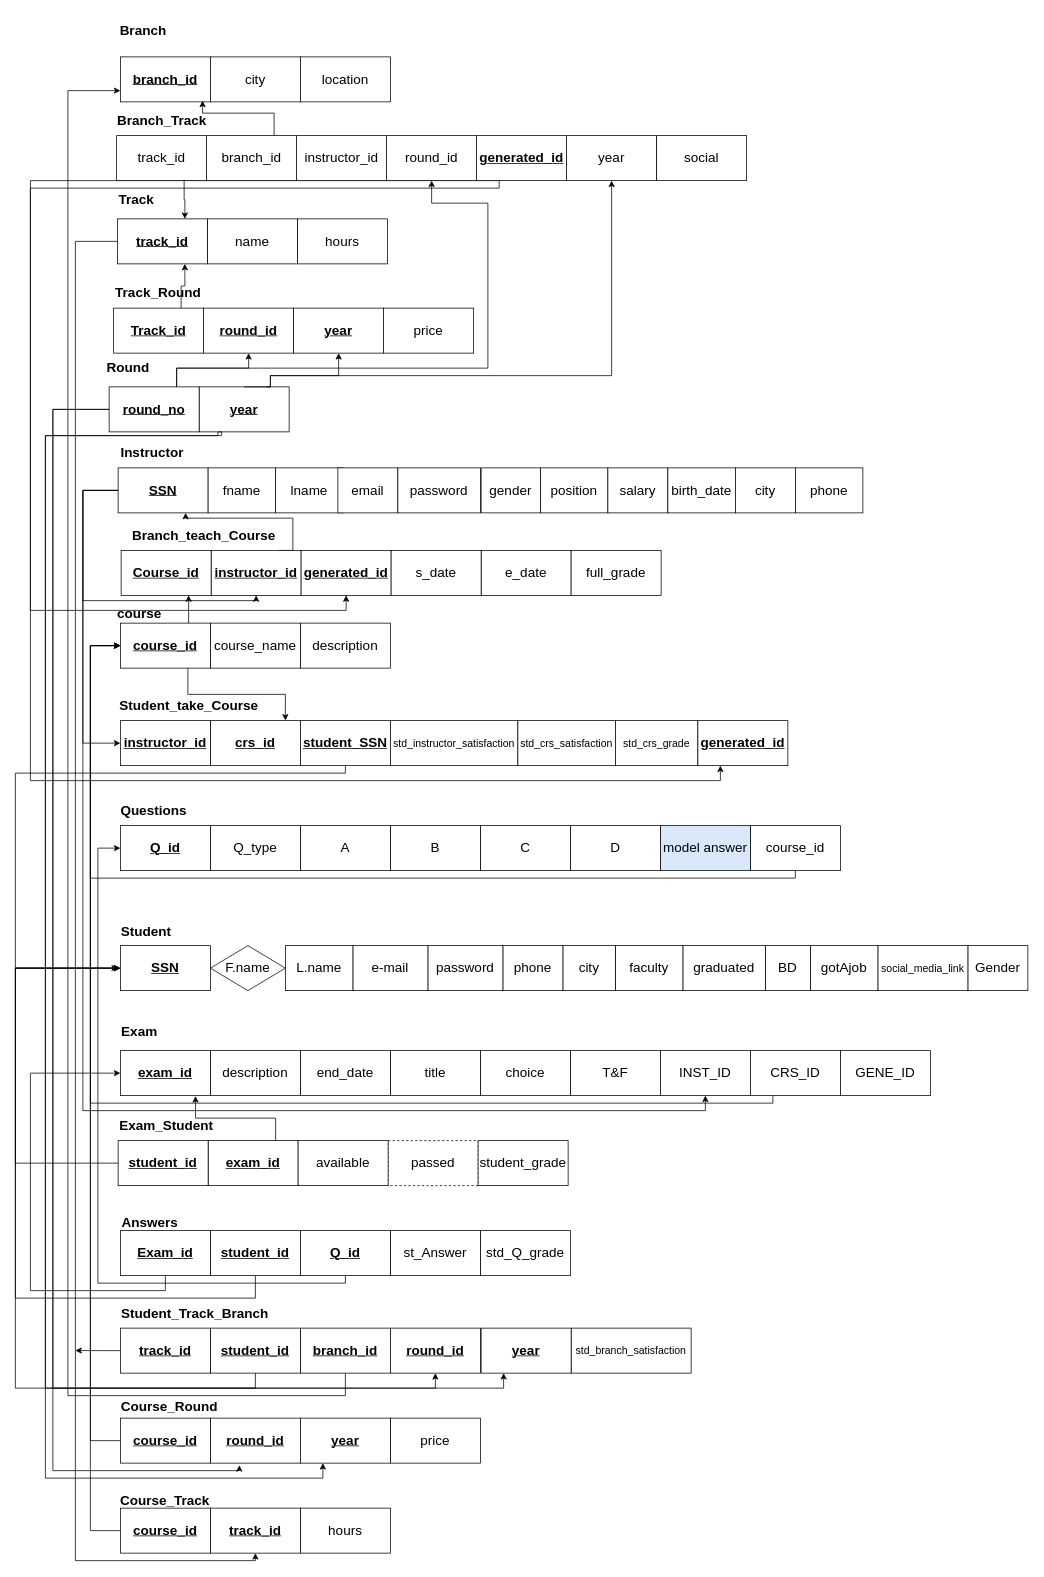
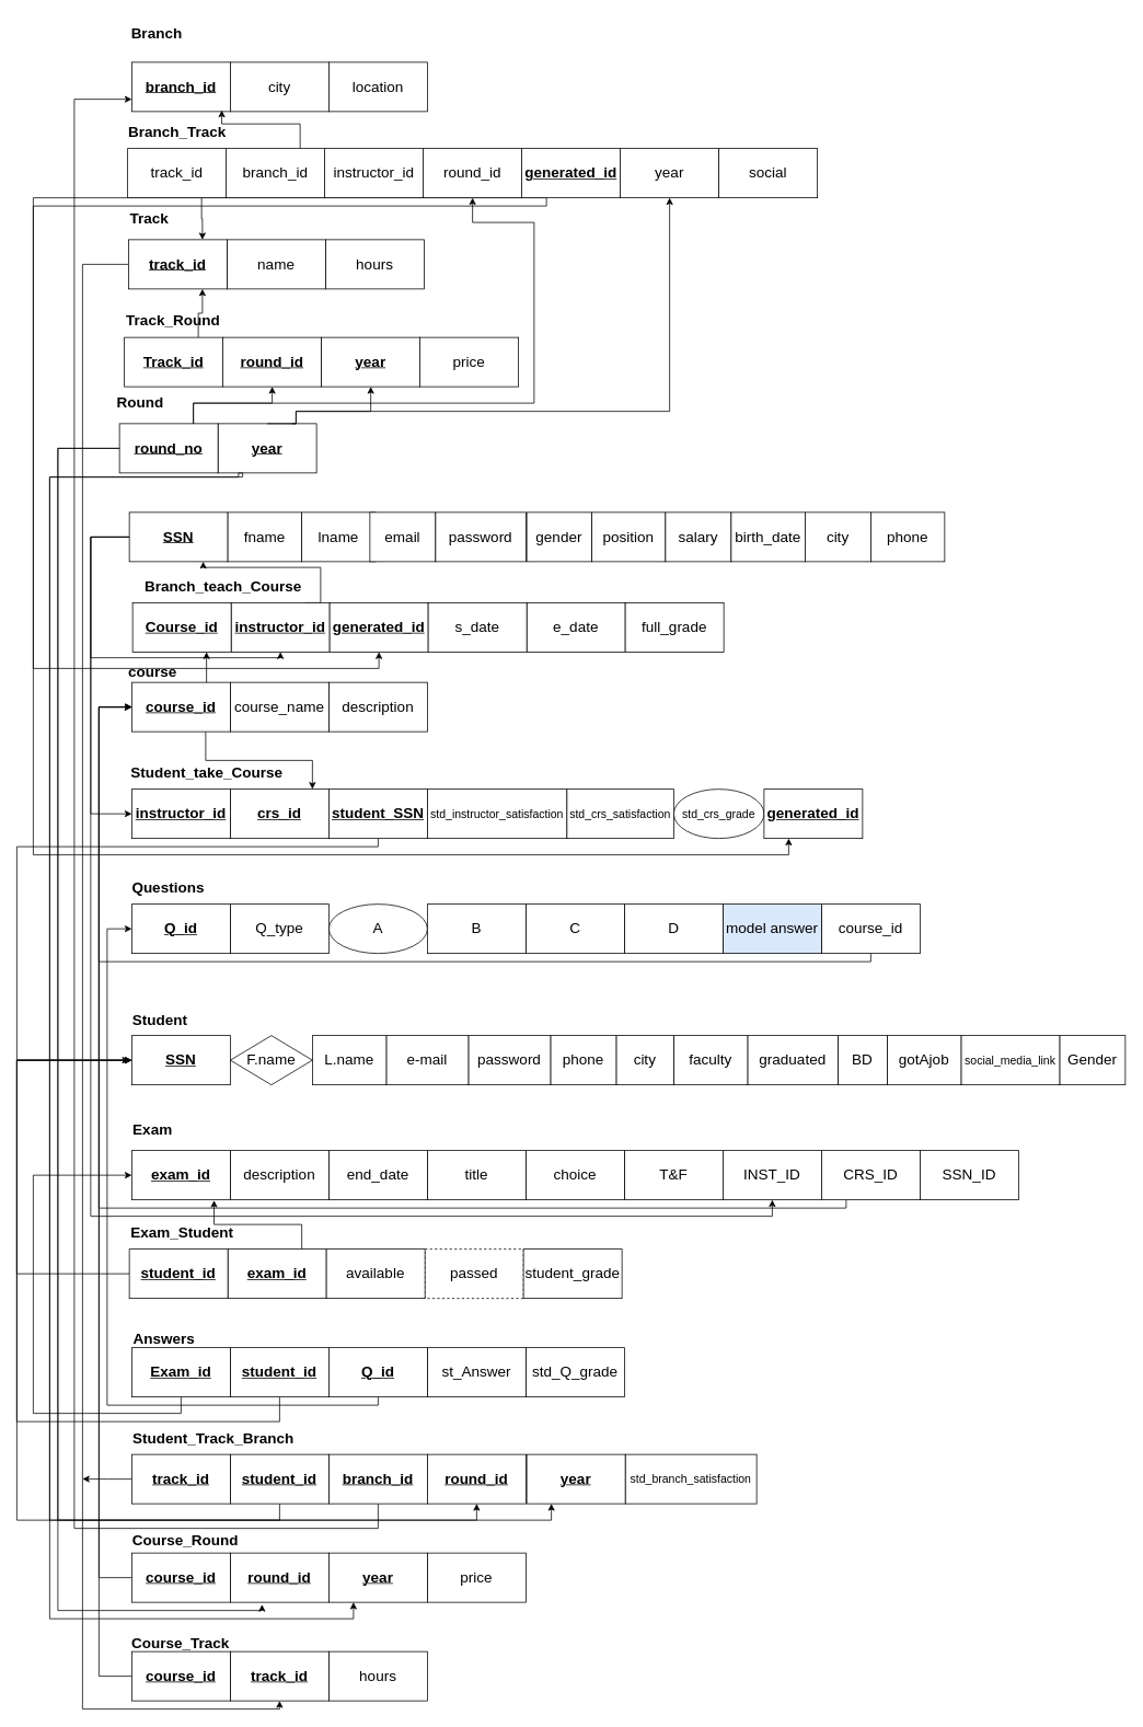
- <mxCell id="32" value="&lt;font style=&quot;font-size: 18px;&quot;&gt;&lt;b&gt;Instructor&lt;/b&gt;&lt;/font&gt;" style="text;html=1;align=center;verticalAlign=middle;resizable=0;points=[];autosize=1;strokeColor=none;fillColor=none;" parent="1" vertex="1"><mxGeometry x="147" y="583" width="110" height="40" as="geometry" /></mxCell>
- <mxCell id="133" value="&lt;font style=&quot;font-size: 14px;&quot;&gt;std_crs_grade&lt;/font&gt;" style="rounded=0;whiteSpace=wrap;html=1;" parent="1" vertex="1"><mxGeometry x="820" y="960" width="110" height="60" as="geometry" /></mxCell>
+ <mxCell id="133" value="&lt;font style=&quot;font-size: 14px;&quot;&gt;std_crs_grade&lt;/font&gt;" style="ellipse;whiteSpace=wrap;html=1;" parent="1" vertex="1"><mxGeometry x="820" y="960" width="110" height="60" as="geometry" /></mxCell>
- <mxCell id="46" value="&lt;font style=&quot;font-size: 18px;&quot;&gt;A&lt;/font&gt;" style="rounded=0;whiteSpace=wrap;html=1;" parent="1" vertex="1"><mxGeometry x="400" y="1100" width="120" height="60" as="geometry" /></mxCell>
+ <mxCell id="46" value="&lt;font style=&quot;font-size: 18px;&quot;&gt;A&lt;/font&gt;" style="ellipse;whiteSpace=wrap;html=1;" parent="1" vertex="1"><mxGeometry x="400" y="1100" width="120" height="60" as="geometry" /></mxCell>
- <mxCell id="139" value="&lt;font style=&quot;font-size: 18px;&quot;&gt;GENE_ID&lt;/font&gt;" style="rounded=0;whiteSpace=wrap;html=1;" vertex="1" parent="1"><mxGeometry x="1120" y="1400" width="120" height="60" as="geometry" /></mxCell>
+ <mxCell id="139" value="&lt;font style=&quot;font-size: 18px;&quot;&gt;SSN_ID&lt;/font&gt;" style="rounded=0;whiteSpace=wrap;html=1;" vertex="1" parent="1"><mxGeometry x="1120" y="1400" width="120" height="60" as="geometry" /></mxCell>
